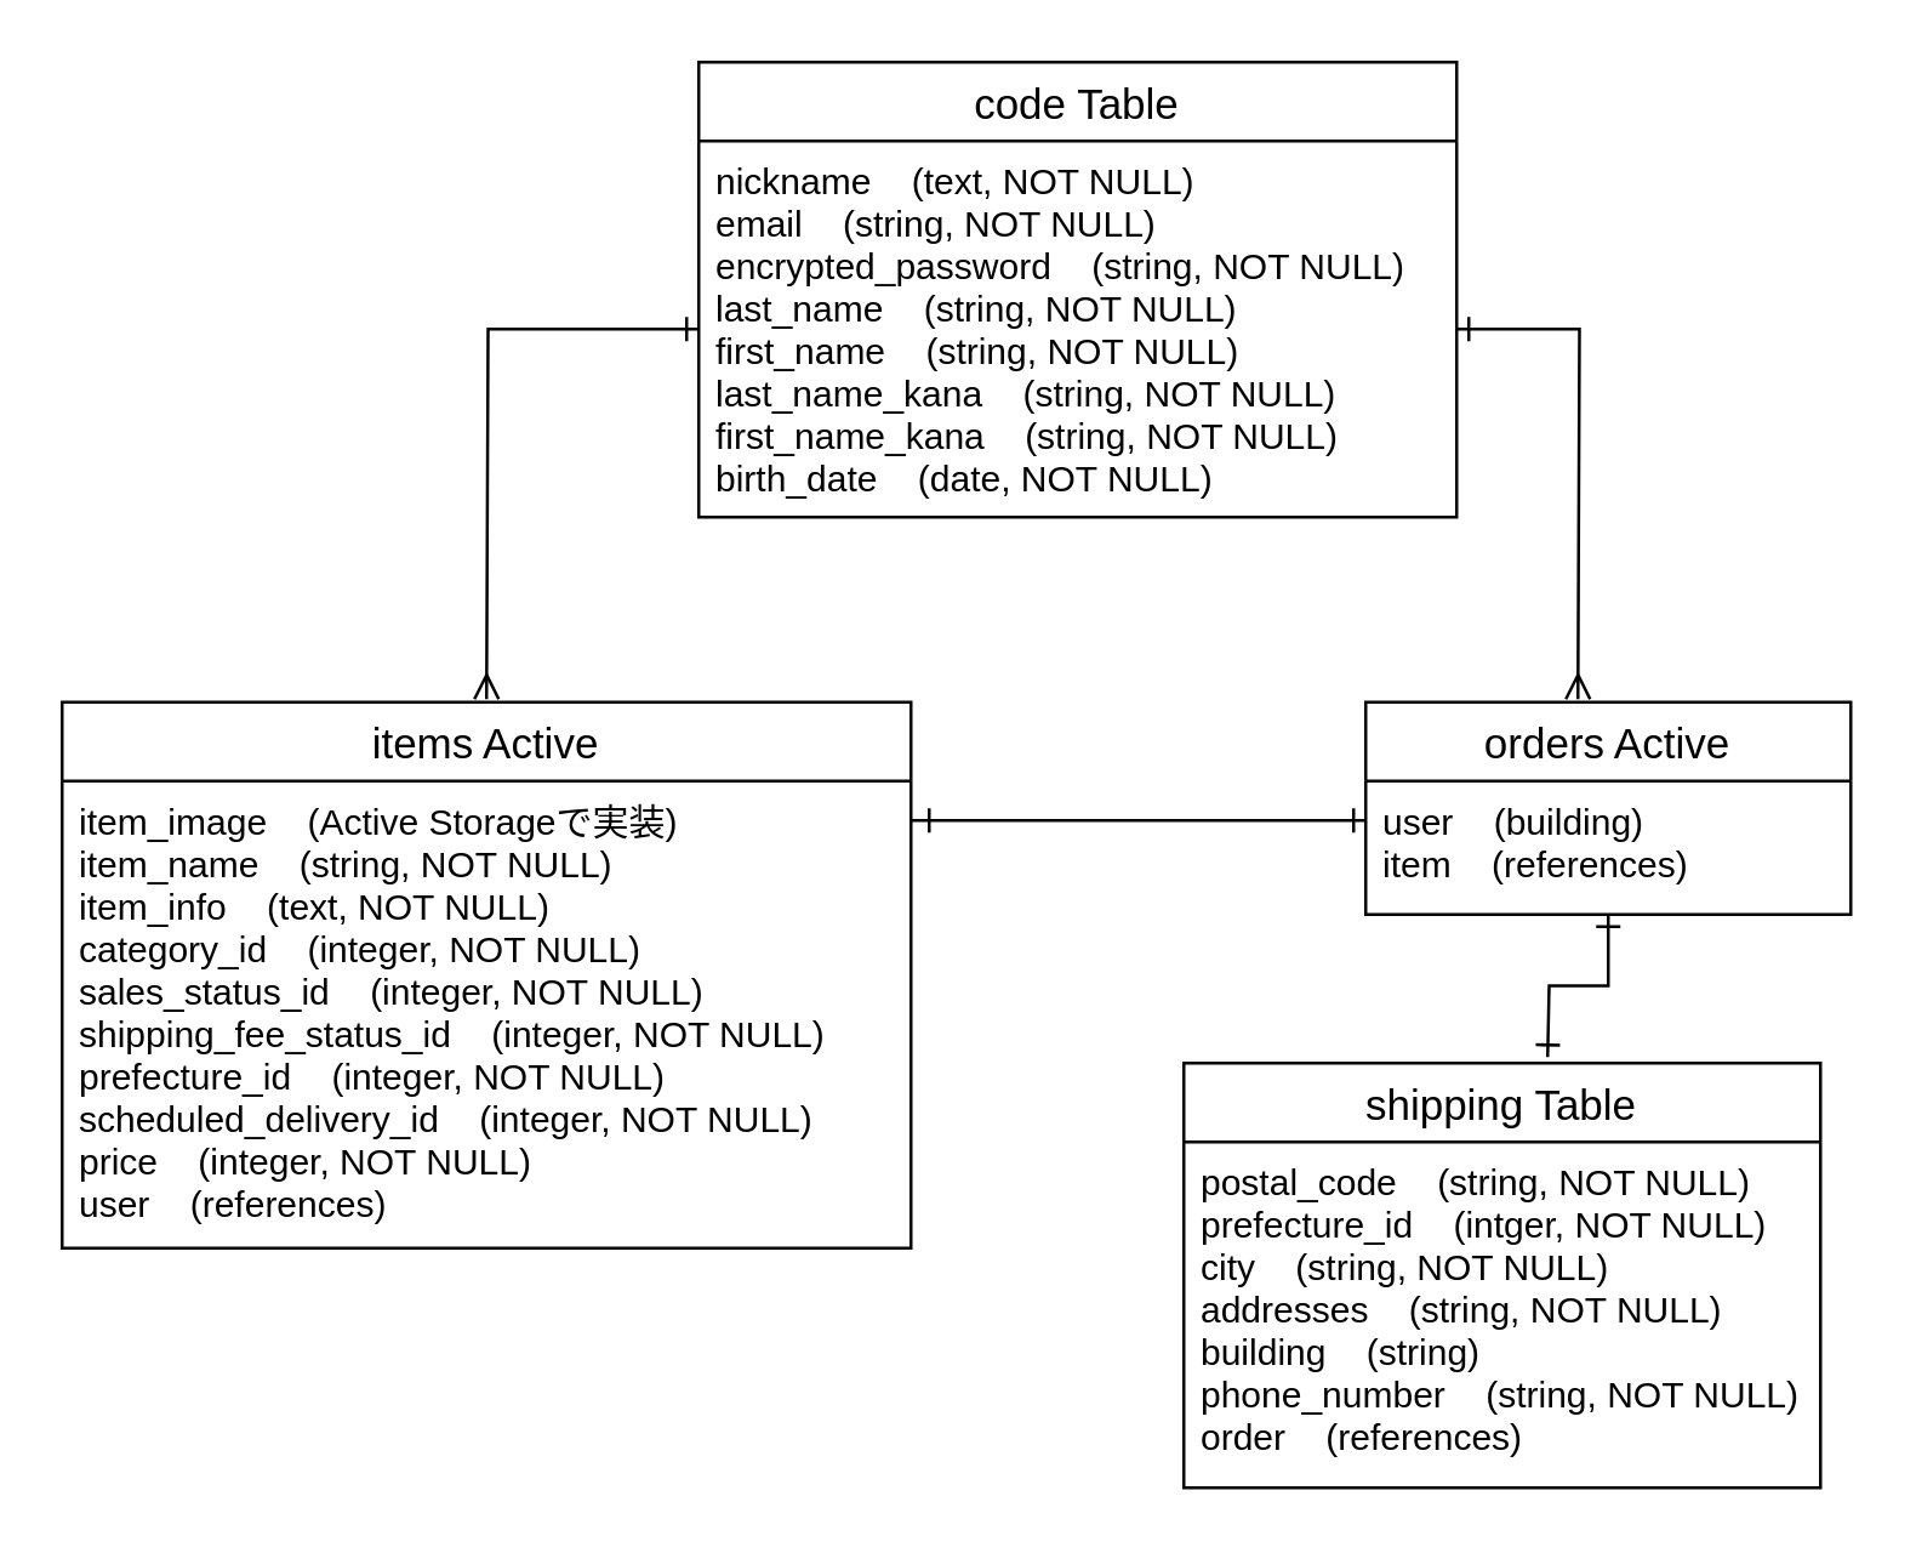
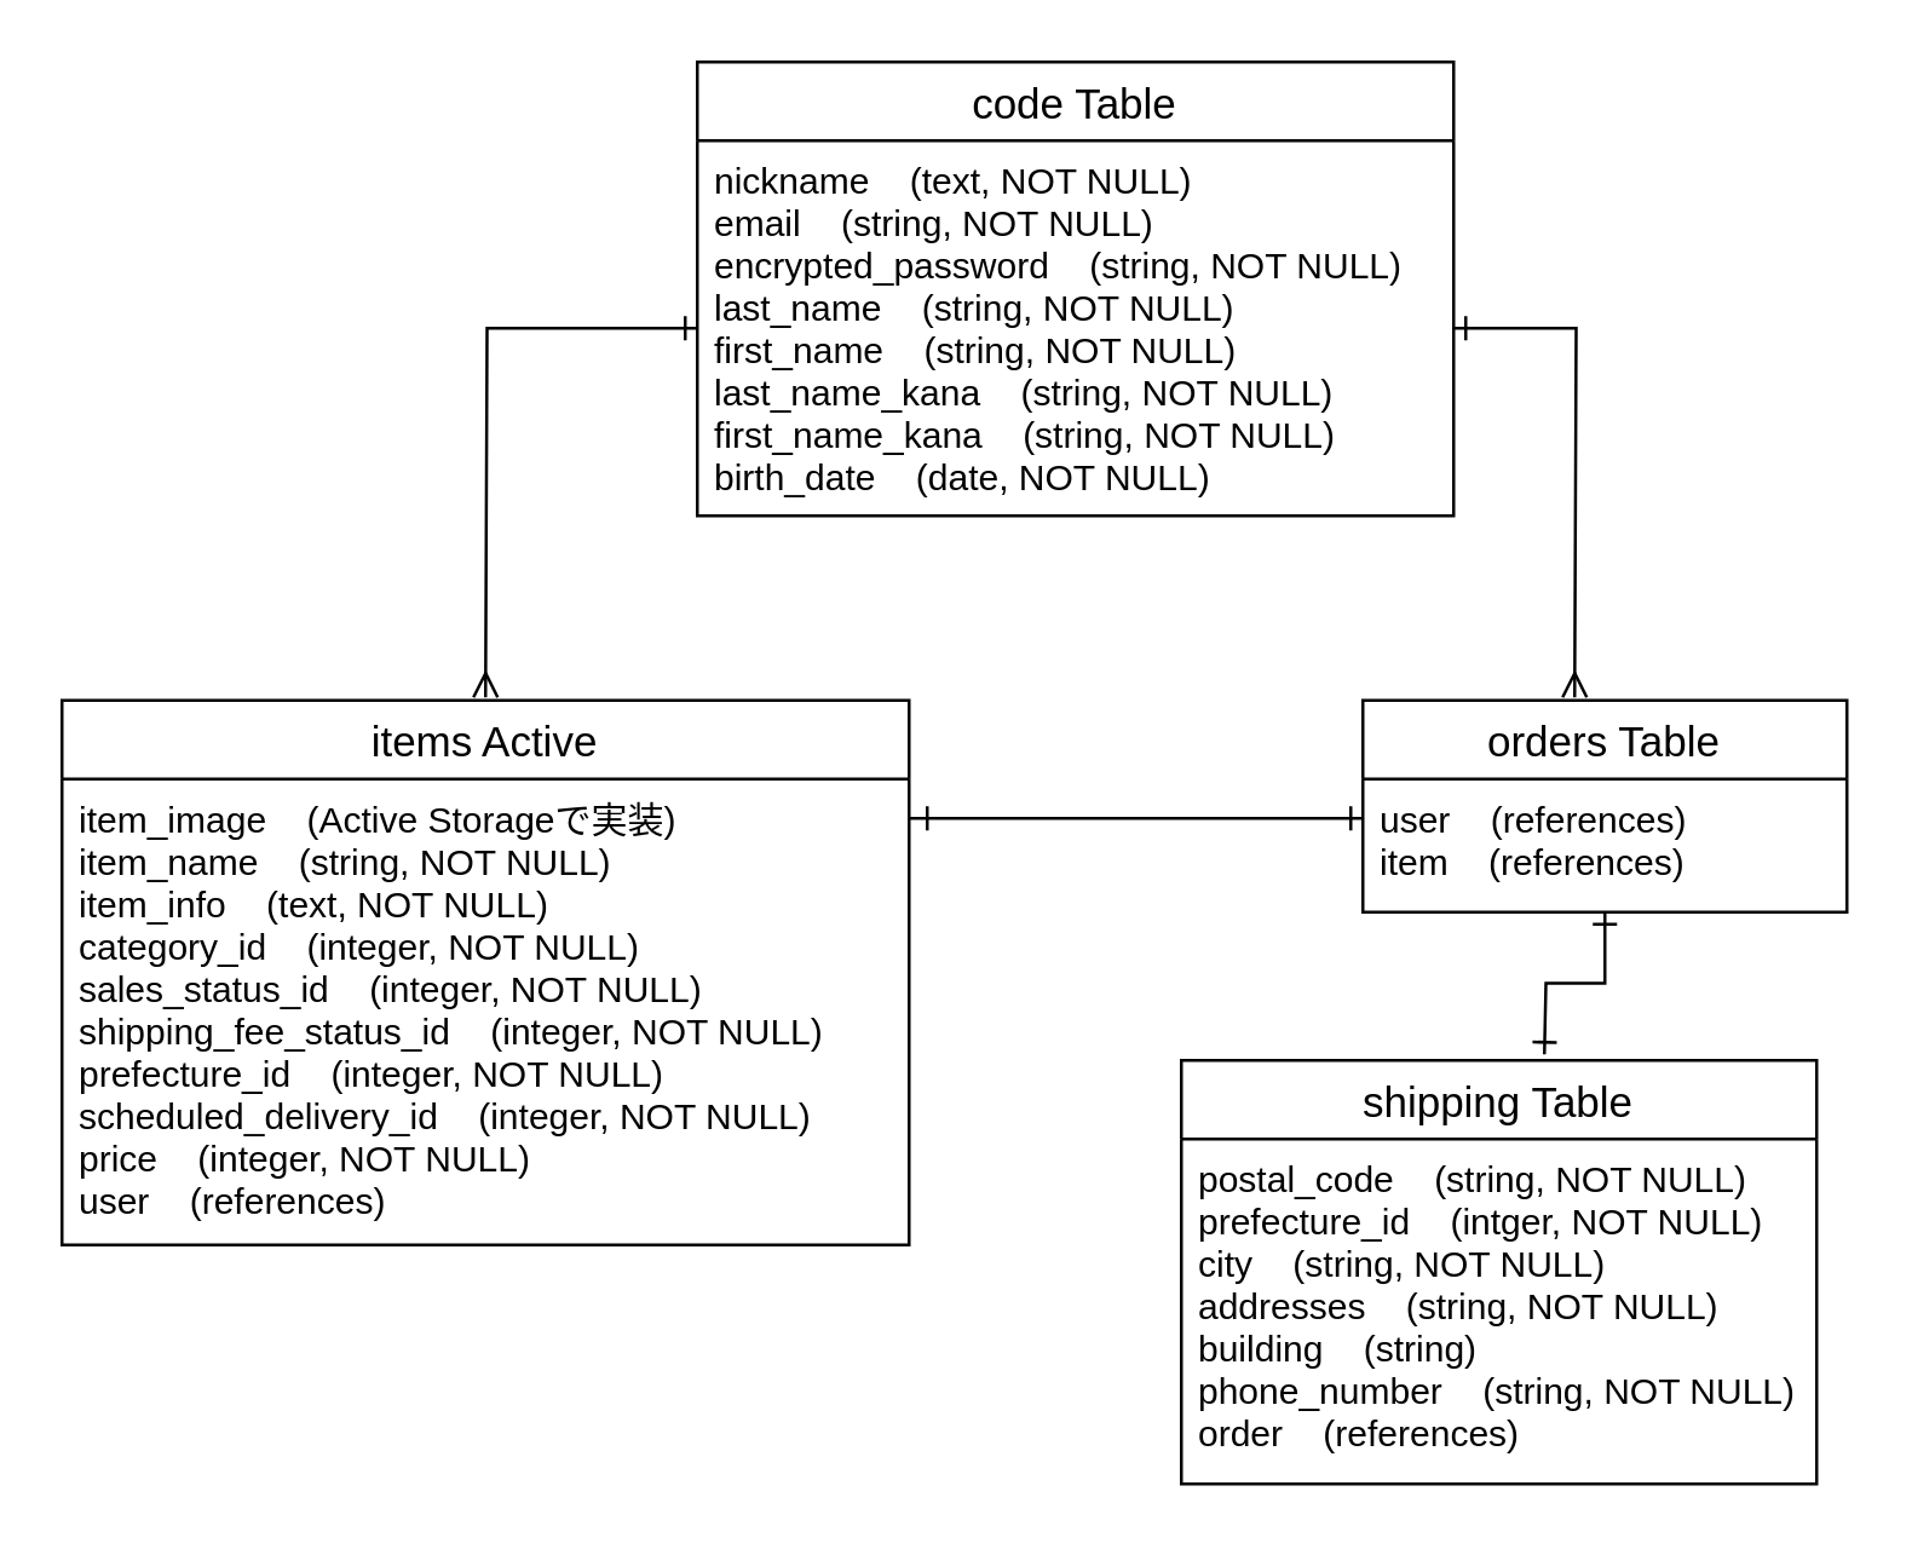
- <mxCell id="5" value="orders Active" style="swimlane;fontStyle=0;childLayout=stackLayout;horizontal=1;startSize=26;horizontalStack=0;resizeParent=1;resizeParentMax=0;resizeLast=0;collapsible=1;marginBottom=0;align=center;fontSize=14;" parent="1" vertex="1"><mxGeometry x="450" y="231" width="160" height="70" as="geometry" /></mxCell>
+ <mxCell id="5" value="orders Table" style="swimlane;fontStyle=0;childLayout=stackLayout;horizontal=1;startSize=26;horizontalStack=0;resizeParent=1;resizeParentMax=0;resizeLast=0;collapsible=1;marginBottom=0;align=center;fontSize=14;" parent="1" vertex="1"><mxGeometry x="450" y="231" width="160" height="70" as="geometry" /></mxCell>
- <mxCell id="6" value="user    (building)&#10;item    (references)" style="text;strokeColor=none;fillColor=none;spacingLeft=4;spacingRight=4;overflow=hidden;rotatable=0;points=[[0,0.5],[1,0.5]];portConstraint=eastwest;fontSize=12;" parent="5" vertex="1"><mxGeometry y="26" width="160" height="44" as="geometry" /></mxCell>
+ <mxCell id="6" value="user    (references)&#10;item    (references)" style="text;strokeColor=none;fillColor=none;spacingLeft=4;spacingRight=4;overflow=hidden;rotatable=0;points=[[0,0.5],[1,0.5]];portConstraint=eastwest;fontSize=12;" parent="5" vertex="1"><mxGeometry y="26" width="160" height="44" as="geometry" /></mxCell>
